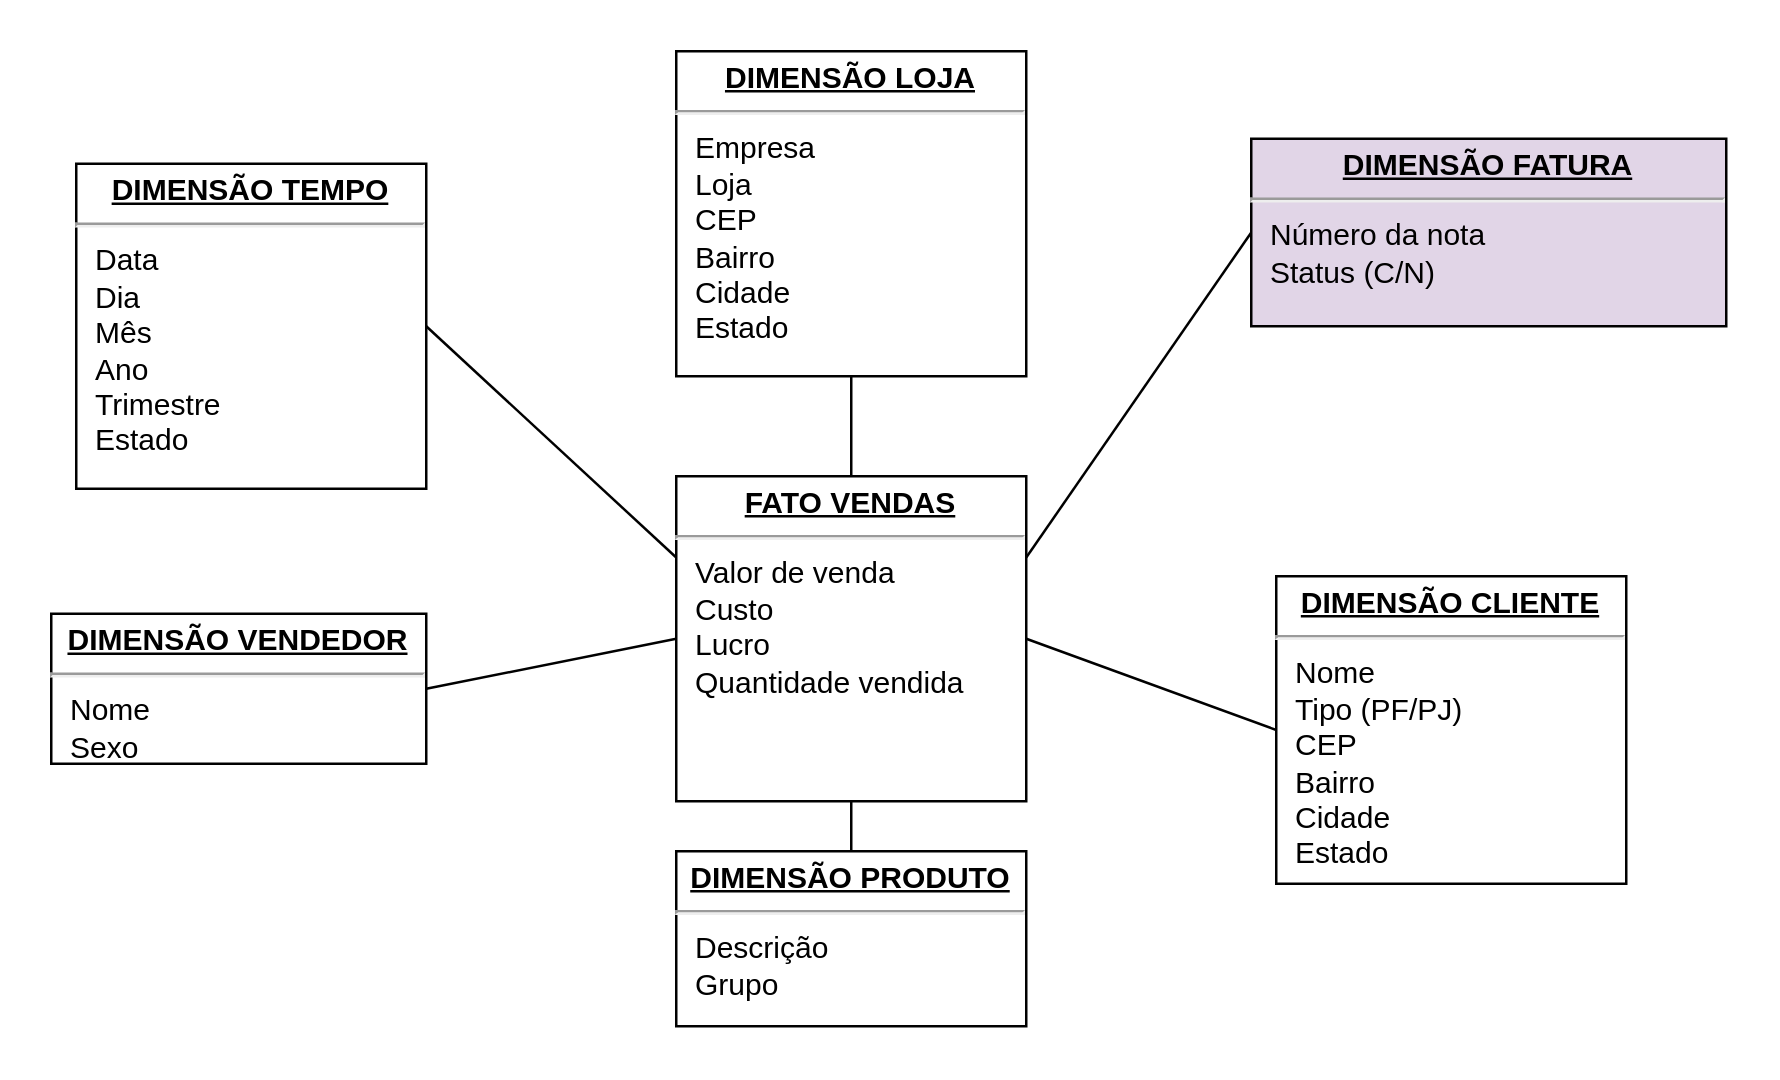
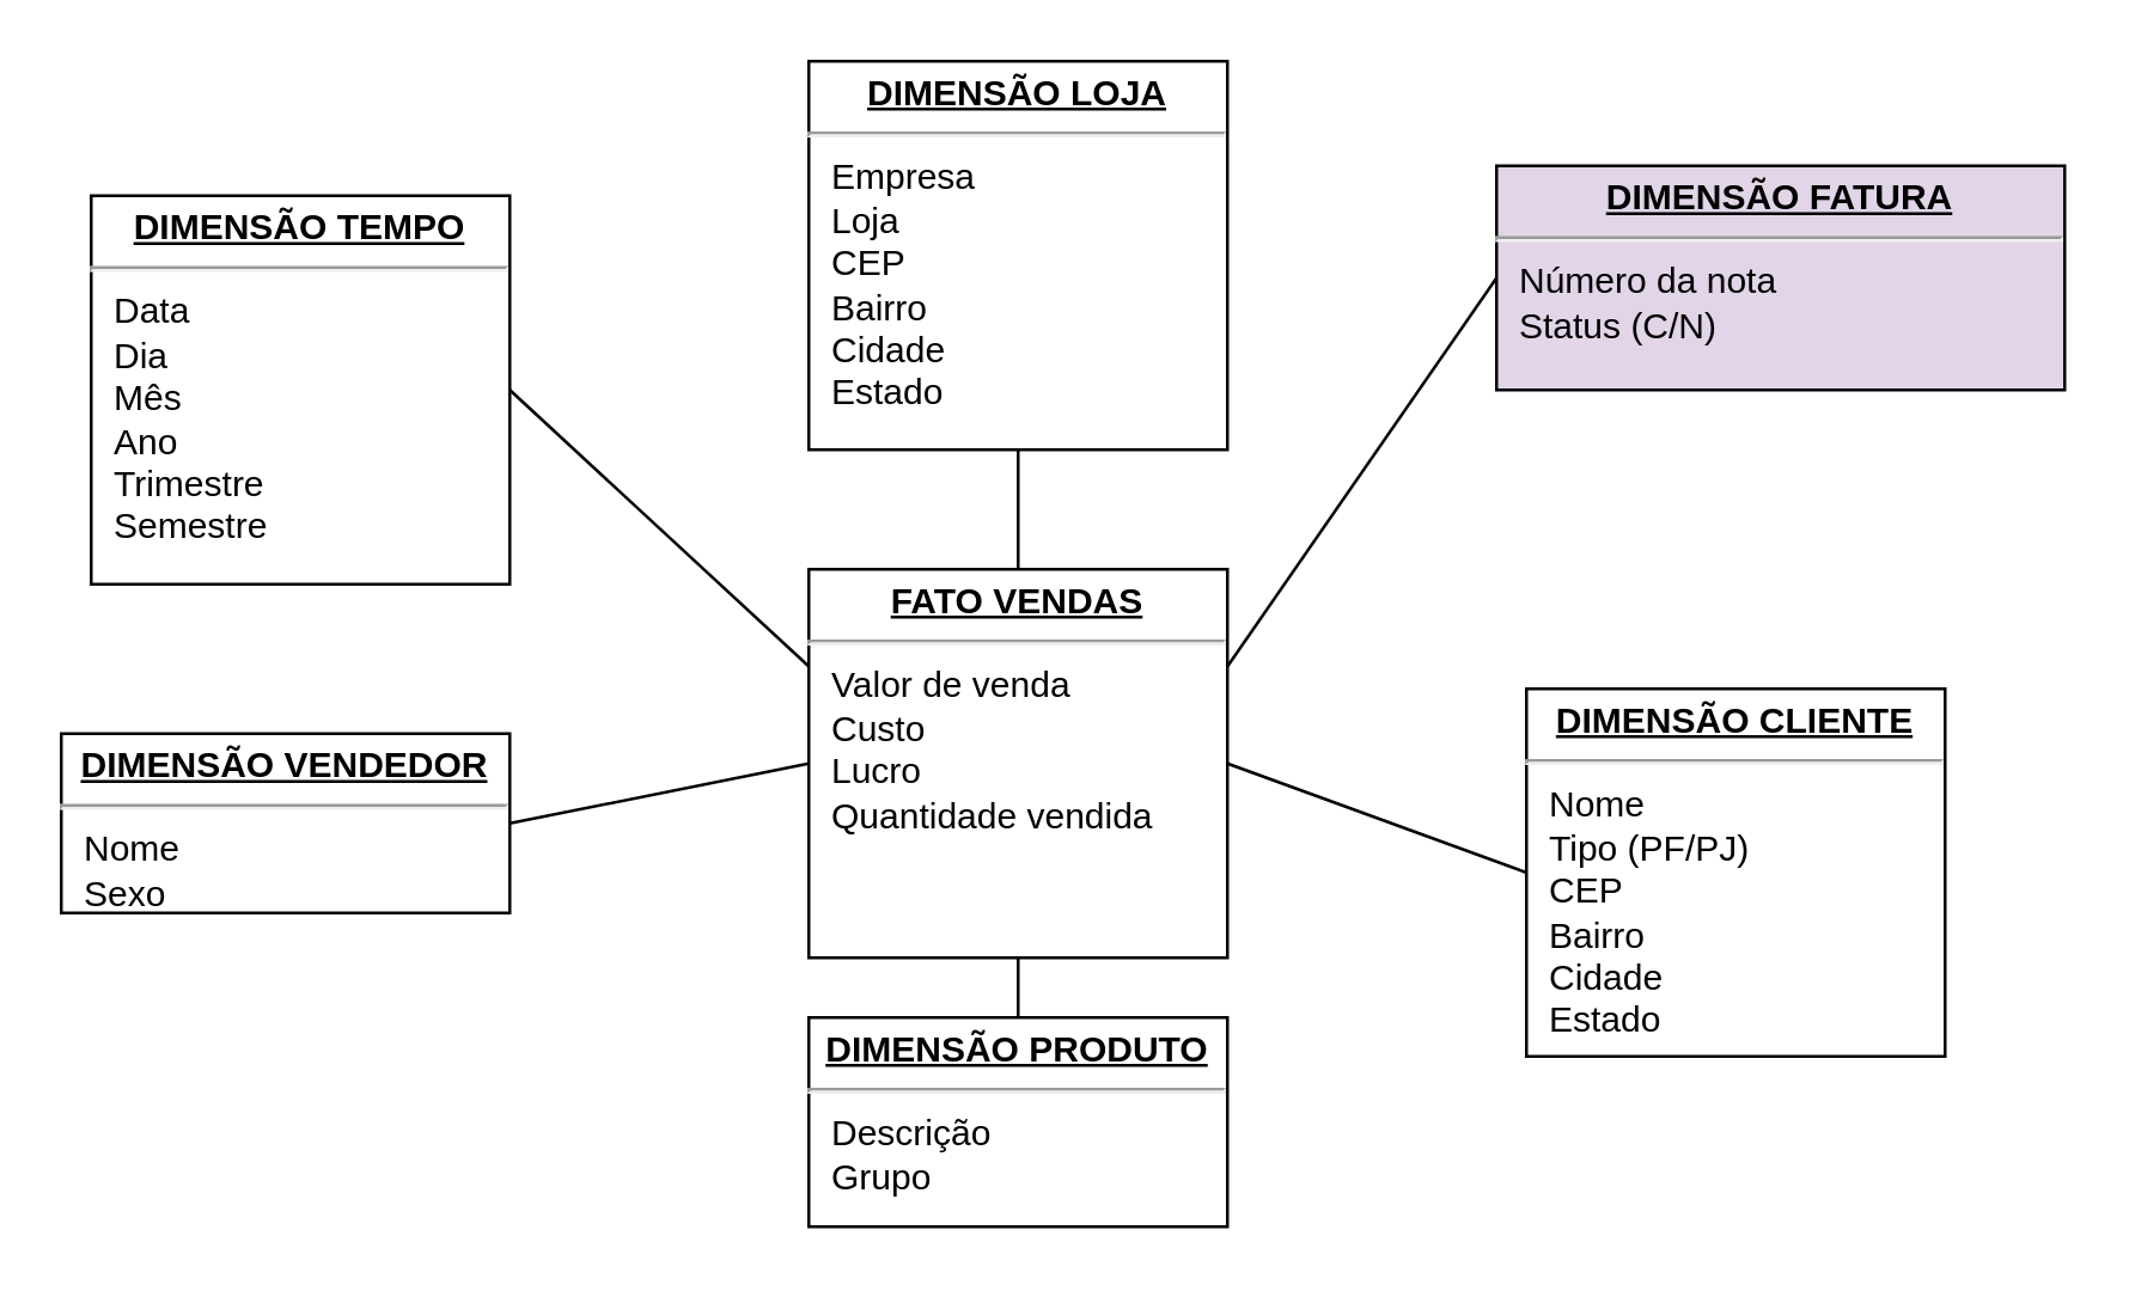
- <mxCell id="9" value="&lt;p style=&quot;margin: 0px ; margin-top: 4px ; text-align: center ; text-decoration: underline&quot;&gt;&lt;b&gt;DIMENSÃO TEMPO&lt;/b&gt;&lt;/p&gt;&lt;hr&gt;&lt;p style=&quot;margin: 0px ; margin-left: 8px&quot;&gt;Data&lt;/p&gt;&lt;p style=&quot;margin: 0px ; margin-left: 8px&quot;&gt;Dia&lt;/p&gt;&lt;p style=&quot;margin: 0px ; margin-left: 8px&quot;&gt;Mês&lt;/p&gt;&lt;p style=&quot;margin: 0px ; margin-left: 8px&quot;&gt;Ano&lt;/p&gt;&lt;p style=&quot;margin: 0px ; margin-left: 8px&quot;&gt;Trimestre&lt;/p&gt;&lt;p style=&quot;margin: 0px ; margin-left: 8px&quot;&gt;Estado&lt;/p&gt;&lt;p style=&quot;margin: 0px ; margin-left: 8px&quot;&gt;&lt;br&gt;&lt;/p&gt;" style="verticalAlign=top;align=left;overflow=fill;fontSize=12;fontFamily=Helvetica;html=1;rounded=0;shadow=0;comic=0;labelBackgroundColor=none;strokeWidth=1" parent="1" vertex="1"><mxGeometry x="30" y="65" width="140" height="130" as="geometry" /></mxCell>
+ <mxCell id="9" value="&lt;p style=&quot;margin: 0px ; margin-top: 4px ; text-align: center ; text-decoration: underline&quot;&gt;&lt;b&gt;DIMENSÃO TEMPO&lt;/b&gt;&lt;/p&gt;&lt;hr&gt;&lt;p style=&quot;margin: 0px ; margin-left: 8px&quot;&gt;Data&lt;/p&gt;&lt;p style=&quot;margin: 0px ; margin-left: 8px&quot;&gt;Dia&lt;/p&gt;&lt;p style=&quot;margin: 0px ; margin-left: 8px&quot;&gt;Mês&lt;/p&gt;&lt;p style=&quot;margin: 0px ; margin-left: 8px&quot;&gt;Ano&lt;/p&gt;&lt;p style=&quot;margin: 0px ; margin-left: 8px&quot;&gt;Trimestre&lt;/p&gt;&lt;p style=&quot;margin: 0px ; margin-left: 8px&quot;&gt;Semestre&lt;/p&gt;&lt;p style=&quot;margin: 0px ; margin-left: 8px&quot;&gt;&lt;br&gt;&lt;/p&gt;" style="verticalAlign=top;align=left;overflow=fill;fontSize=12;fontFamily=Helvetica;html=1;rounded=0;shadow=0;comic=0;labelBackgroundColor=none;strokeWidth=1" parent="1" vertex="1"><mxGeometry x="30" y="65" width="140" height="130" as="geometry" /></mxCell>
